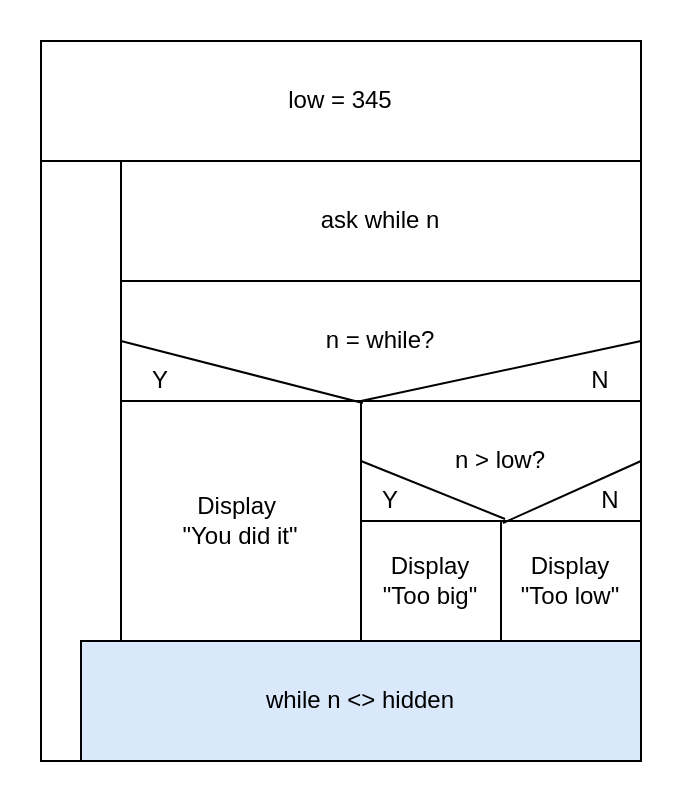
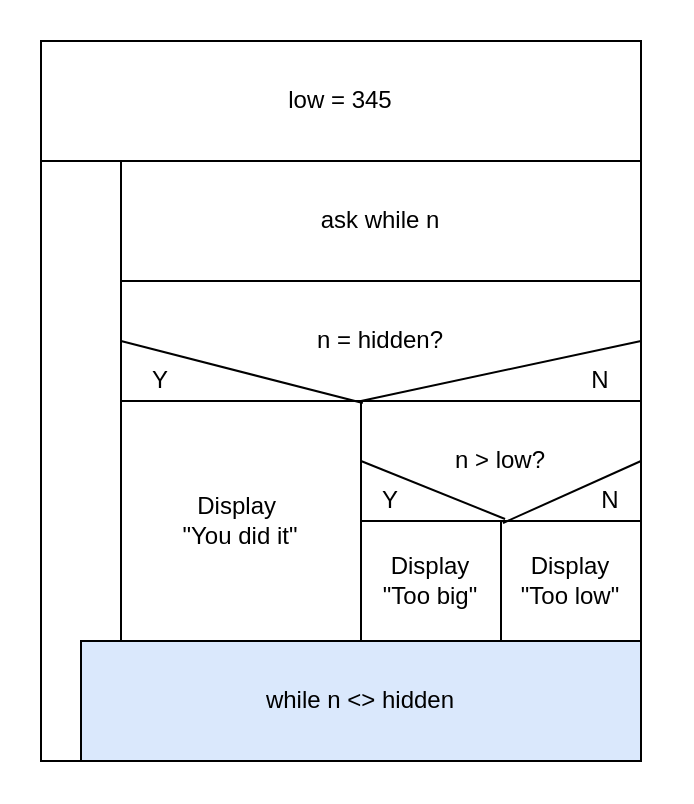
- <mxCell id="4" value="n = while?" style="rounded=0;whiteSpace=wrap;html=1;" vertex="1" parent="1"><mxGeometry x="60" y="140" width="260" height="60" as="geometry" /></mxCell>
+ <mxCell id="4" value="n = hidden?" style="rounded=0;whiteSpace=wrap;html=1;" vertex="1" parent="1"><mxGeometry x="60" y="140" width="260" height="60" as="geometry" /></mxCell>
